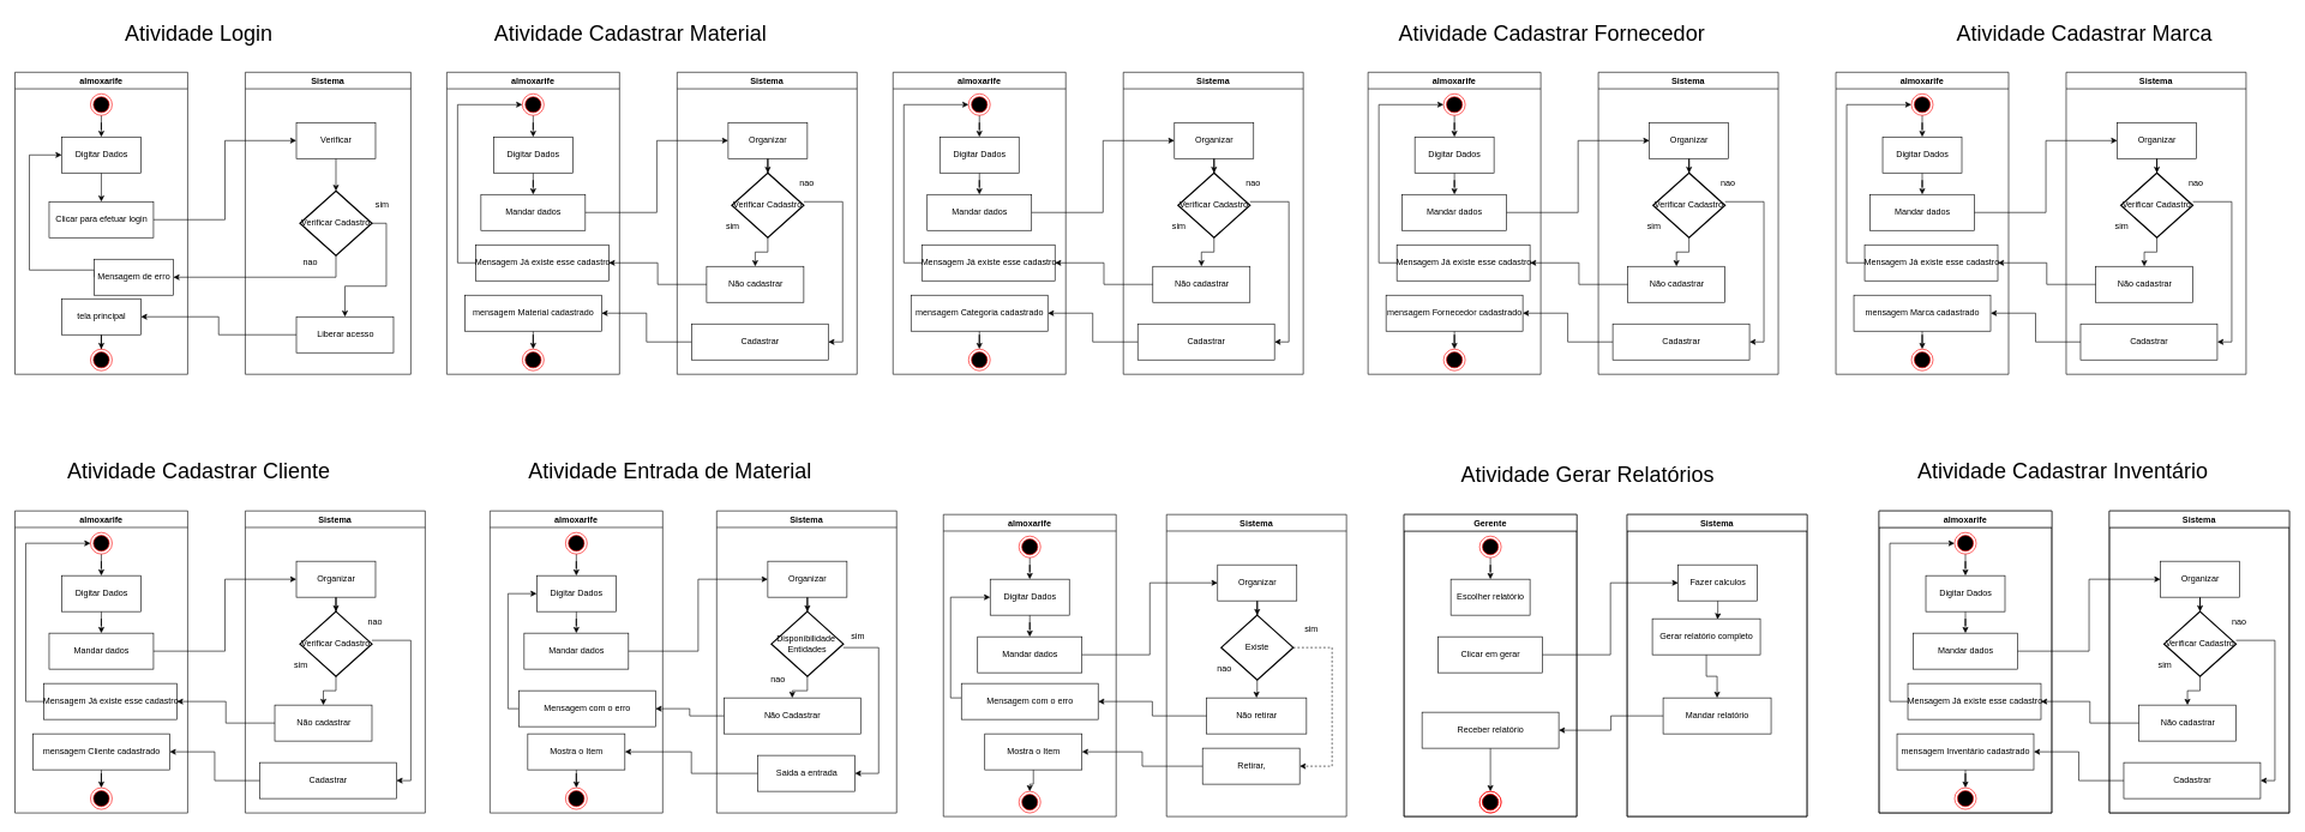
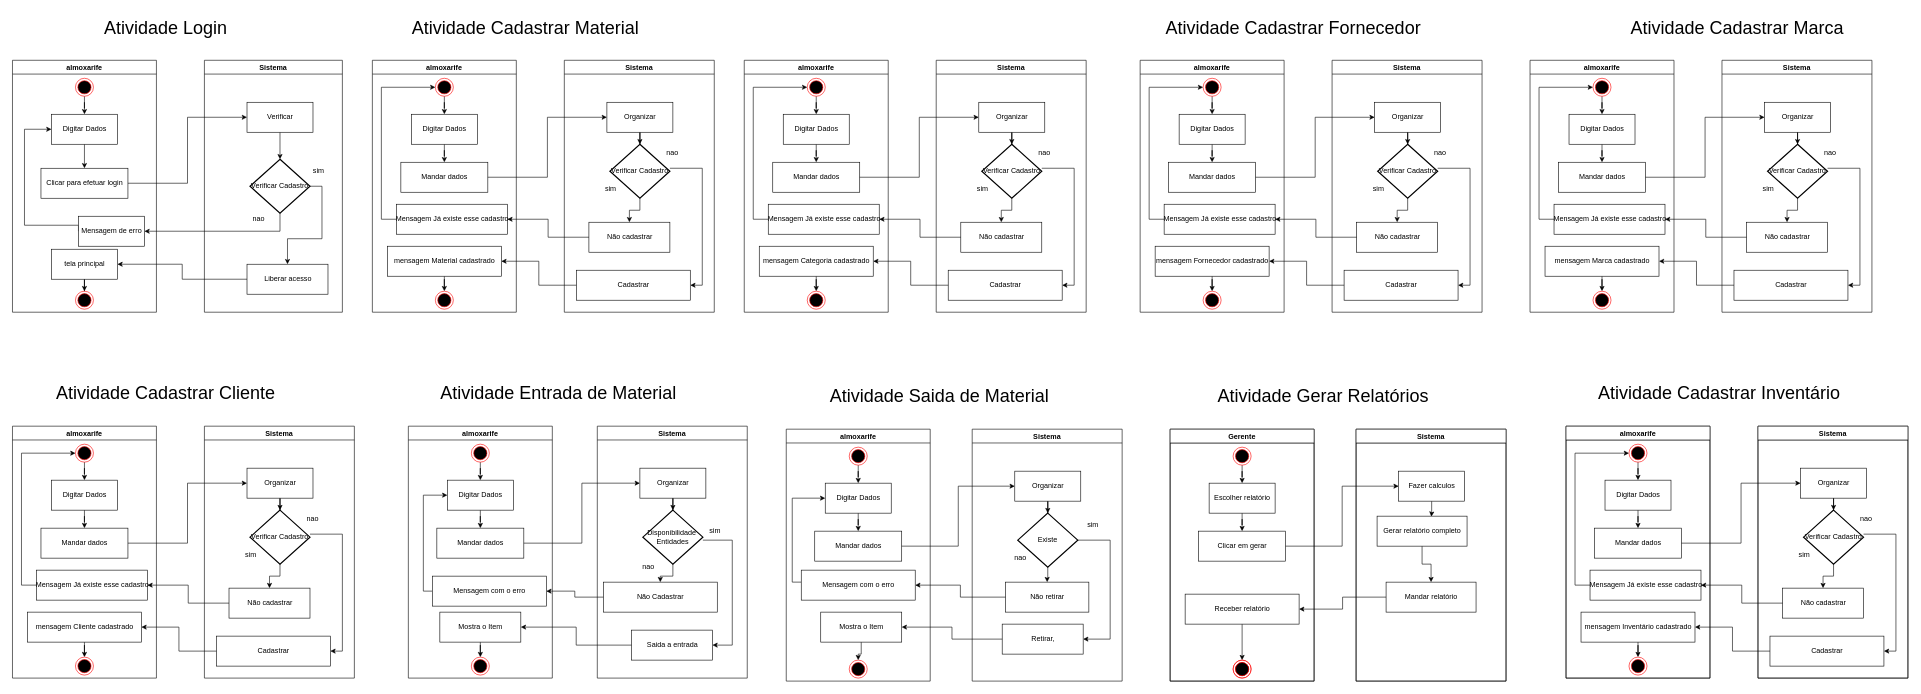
+ <mxCell id="225" value="&lt;font style=&quot;font-size: 30px;&quot;&gt;Atividade Saida de Material&lt;/font&gt;" style="text;html=1;align=center;verticalAlign=middle;resizable=0;points=[];autosize=1;strokeColor=none;fillColor=none;strokeWidth=8;" vertex="1" parent="1"><mxGeometry x="1370" y="635" width="390" height="50" as="geometry" /></mxCell>
+ <mxCell id="232" value="" style="edgeStyle=orthogonalEdgeStyle;rounded=0;orthogonalLoop=1;jettySize=auto;html=1;" edge="1" parent="229" source="233" target="236"><mxGeometry relative="1" as="geometry" /></mxCell>
- <mxCell id="216" style="edgeStyle=orthogonalEdgeStyle;rounded=0;orthogonalLoop=1;jettySize=auto;html=1;entryX=1;entryY=0.5;entryDx=0;entryDy=0;dashed=1;" edge="1" parent="214" source="217" target="218"><mxGeometry relative="1" as="geometry"><Array as="points"><mxPoint x="230" y="185" /><mxPoint x="230" y="350" /></Array></mxGeometry></mxCell>
+ <mxCell id="216" style="edgeStyle=orthogonalEdgeStyle;rounded=0;orthogonalLoop=1;jettySize=auto;html=1;entryX=1;entryY=0.5;entryDx=0;entryDy=0;" edge="1" parent="214" source="217" target="218"><mxGeometry relative="1" as="geometry"><Array as="points"><mxPoint x="230" y="185" /><mxPoint x="230" y="350" /></Array></mxGeometry></mxCell>
